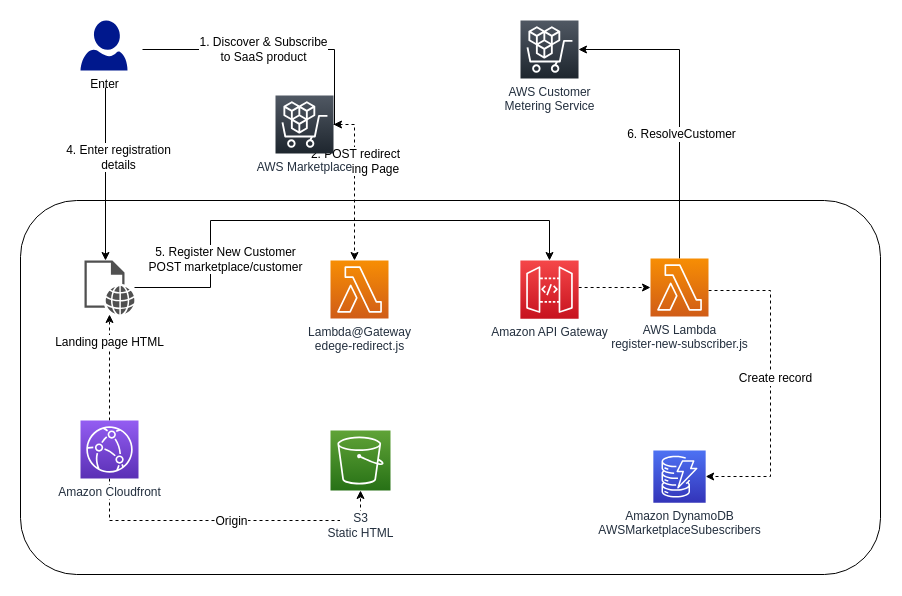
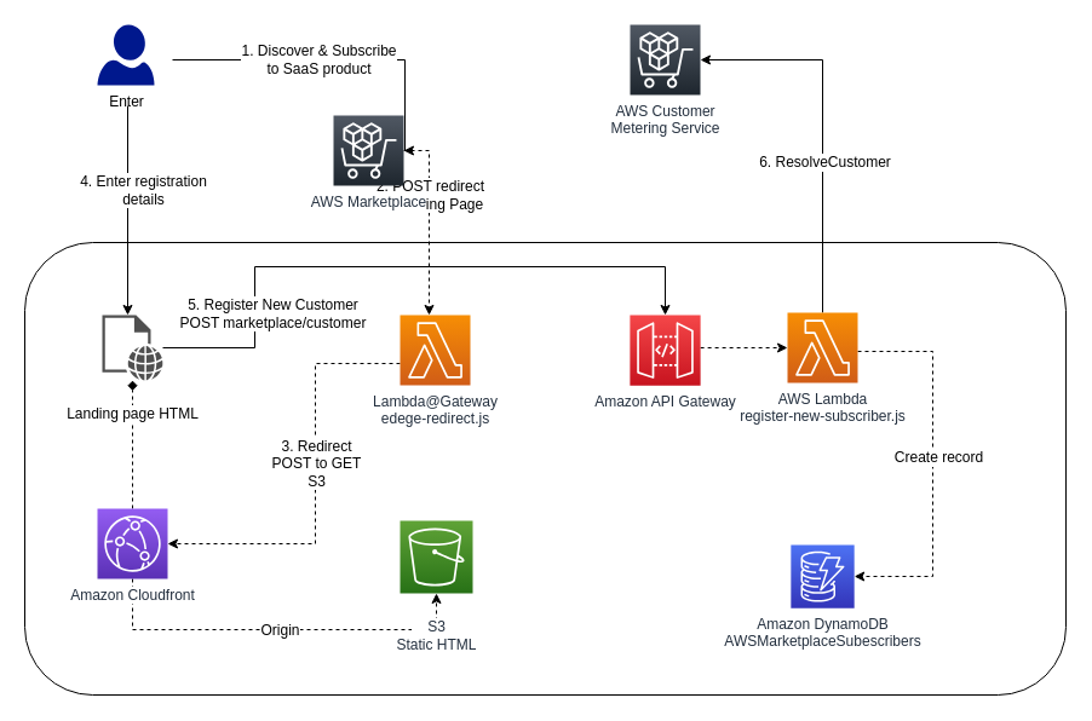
- <mxCell id="12" value="" style="edgeStyle=orthogonalEdgeStyle;rounded=0;orthogonalLoop=1;jettySize=auto;html=1;dashed=1;startArrow=none;startFill=0;" edge="1" parent="1" source="13" target="21"><mxGeometry relative="1" as="geometry"><mxPoint x="109" y="340" as="targetPoint" /></mxGeometry></mxCell>
+ <mxCell id="12" value="" style="edgeStyle=orthogonalEdgeStyle;rounded=0;orthogonalLoop=1;jettySize=auto;html=1;dashed=1;startArrow=none;startFill=0;endArrow=diamond;" edge="1" parent="1" source="13" target="21"><mxGeometry relative="1" as="geometry"><mxPoint x="109" y="340" as="targetPoint" /></mxGeometry></mxCell>
+ <mxCell id="15" value="" style="edgeStyle=orthogonalEdgeStyle;rounded=0;orthogonalLoop=1;jettySize=auto;html=1;startArrow=none;startFill=0;dashed=1;" edge="1" parent="1" source="18" target="13"><mxGeometry relative="1" as="geometry"><mxPoint x="58.2" y="444" as="sourcePoint" /><mxPoint x="58" y="309.66" as="targetPoint" /><Array as="points"><mxPoint x="260" y="300" /><mxPoint x="260" y="449" /></Array></mxGeometry></mxCell>
+ <mxCell id="16" value="3. Redirect&lt;br&gt;POST to GET &lt;br&gt;S3" style="text;html=1;align=center;verticalAlign=middle;resizable=0;points=[];labelBackgroundColor=#ffffff;" vertex="1" connectable="0" parent="15"><mxGeometry x="-0.1" y="-1" relative="1" as="geometry"><mxPoint x="1" y="-1" as="offset" /></mxGeometry></mxCell>
